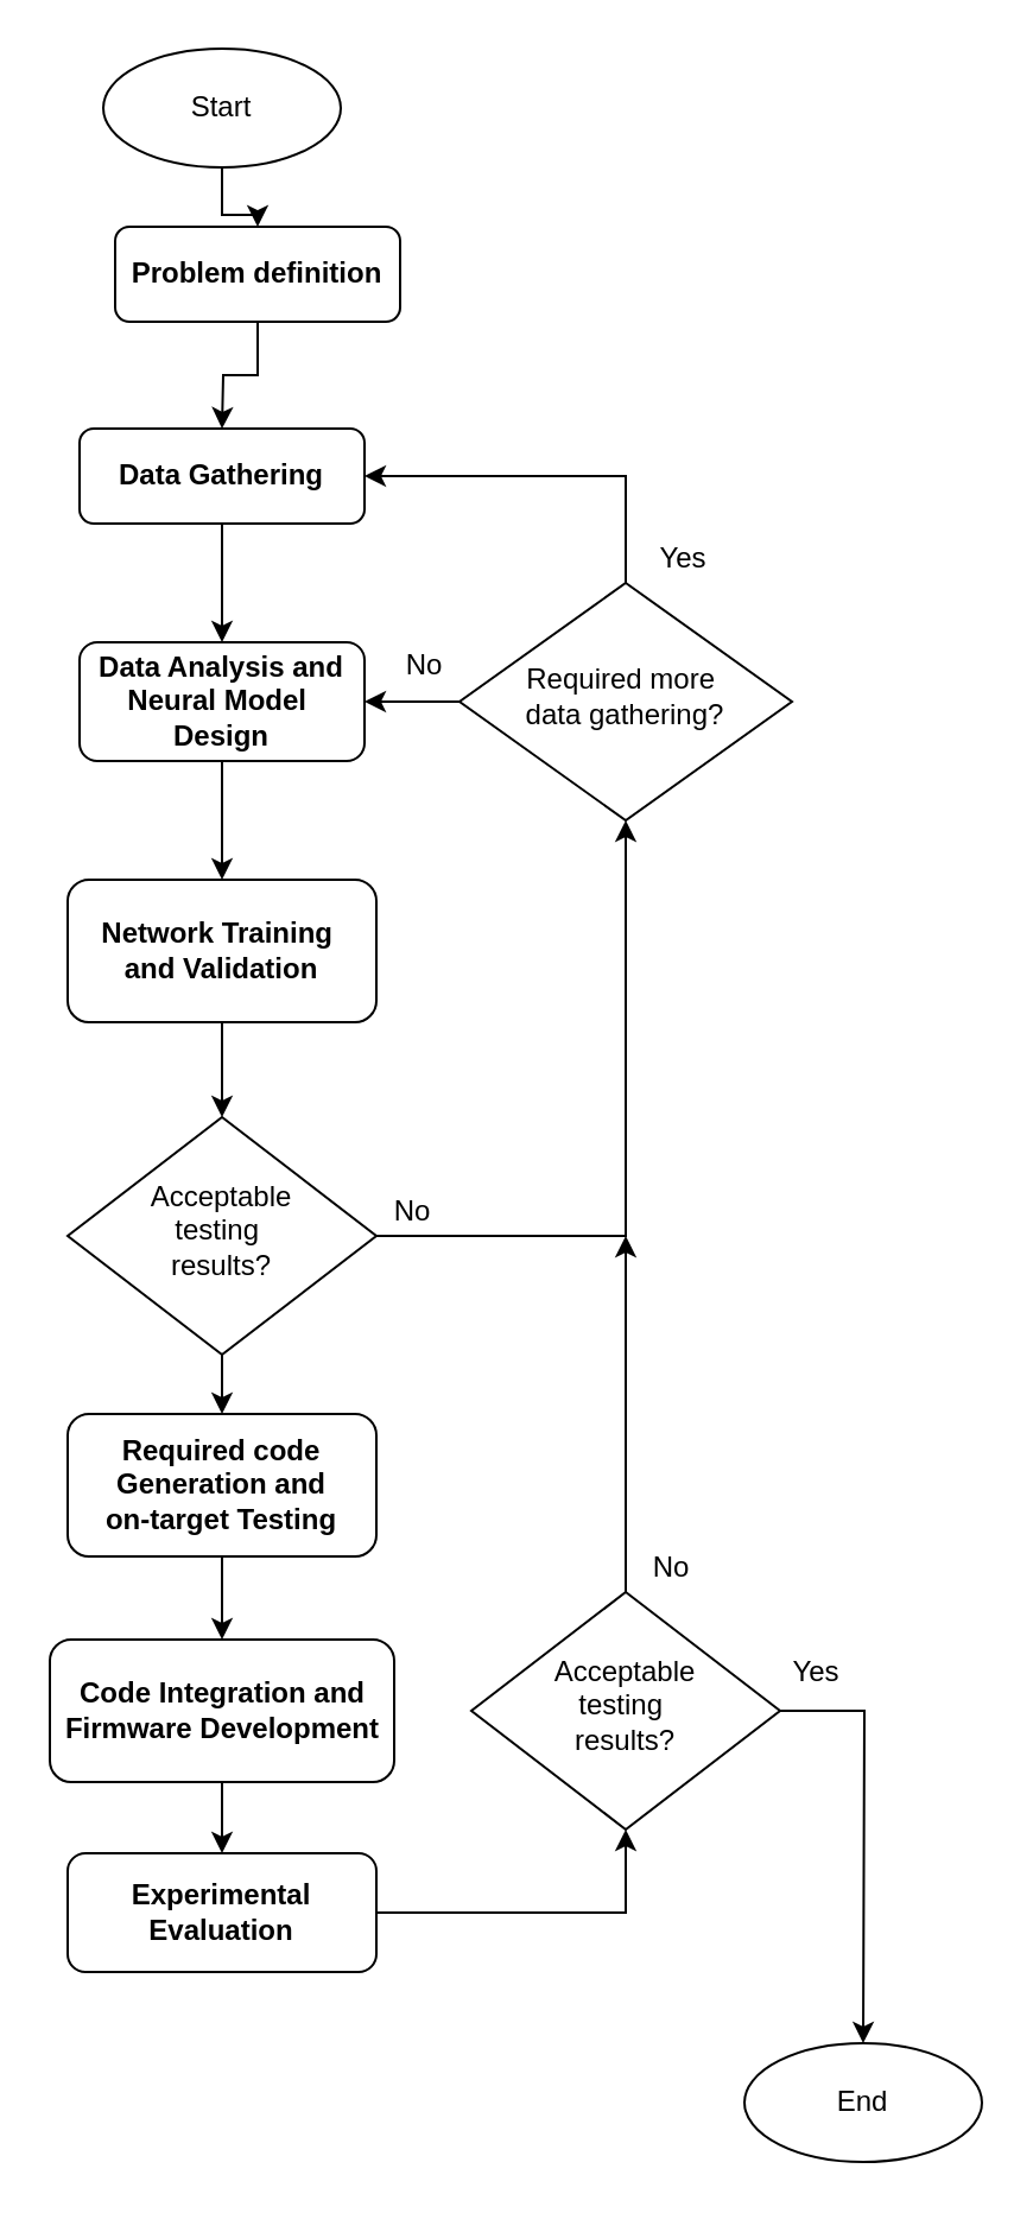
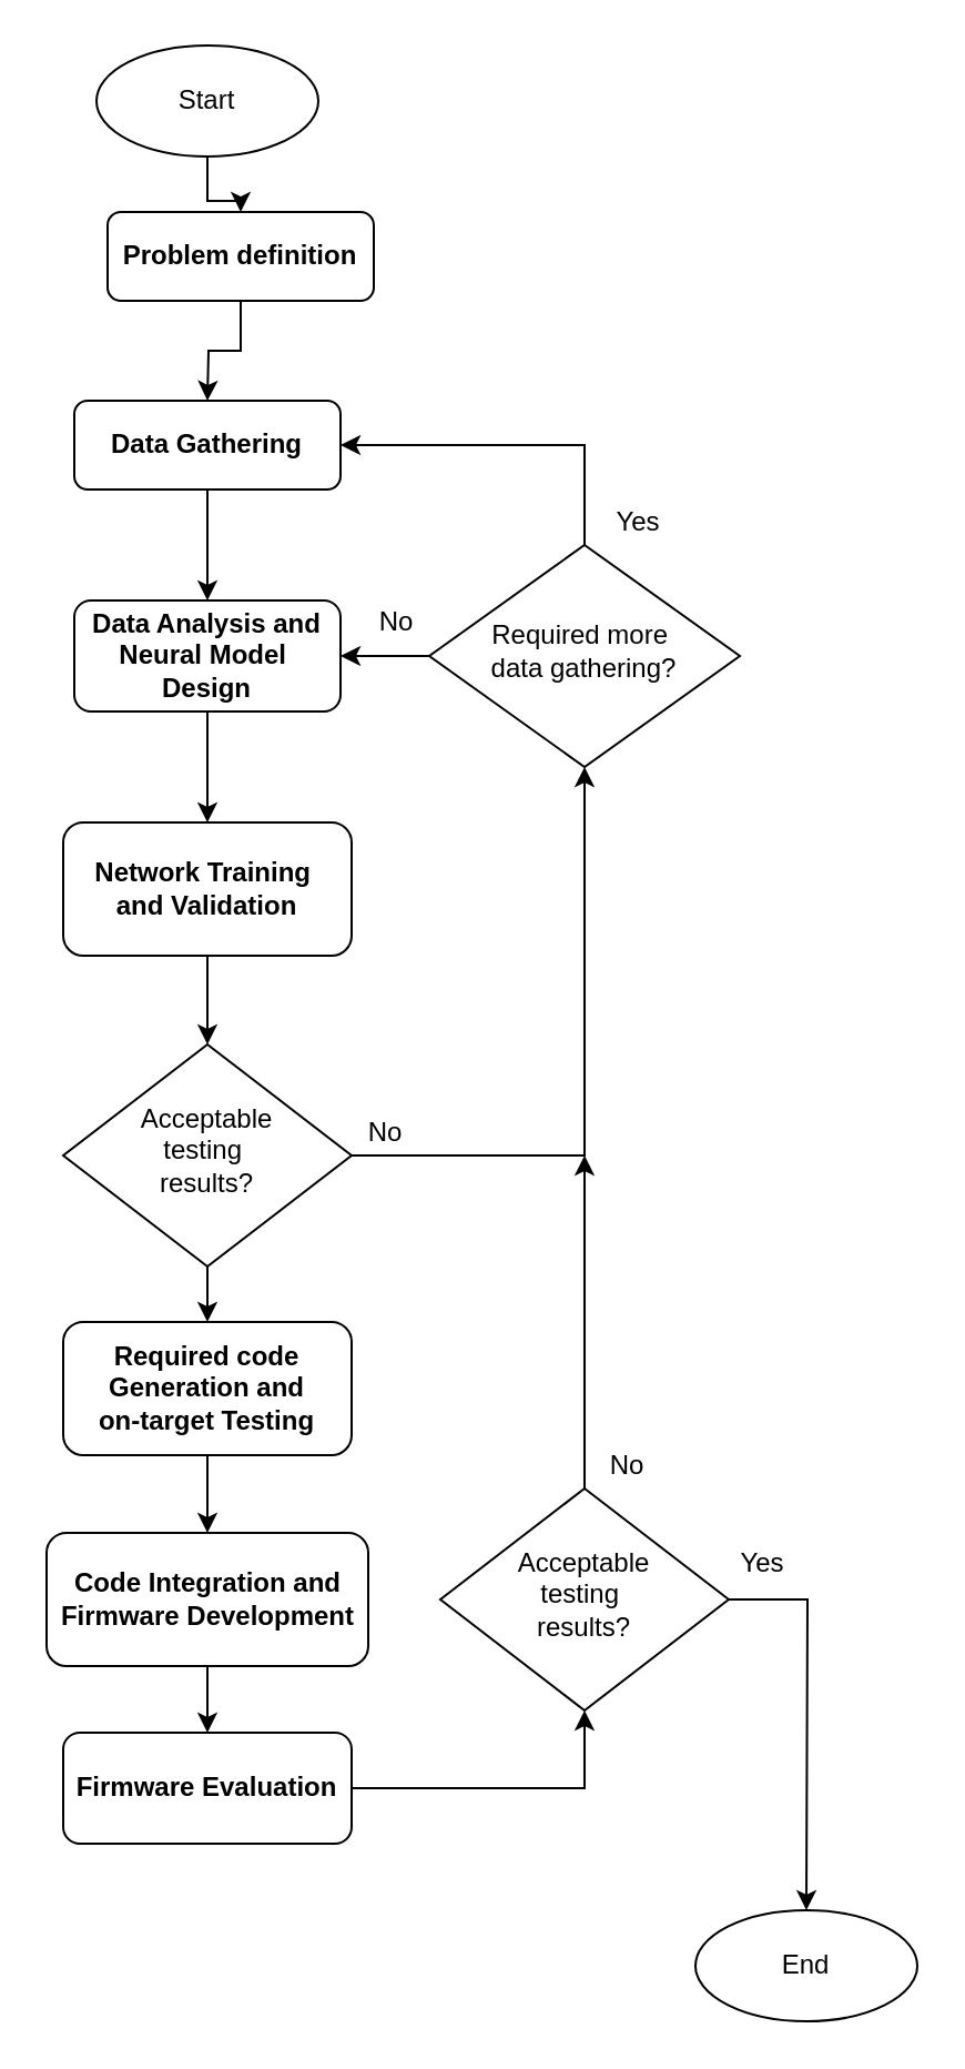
- <mxCell id="24" value="&lt;b&gt;Experimental Evaluation&lt;/b&gt;" style="rounded=1;whiteSpace=wrap;html=1;fontSize=12;glass=0;strokeWidth=1;shadow=0;" parent="1" vertex="1"><mxGeometry x="28" y="780" width="130" height="50" as="geometry" /></mxCell>
+ <mxCell id="24" value="&lt;b&gt;Firmware Evaluation&lt;/b&gt;" style="rounded=1;whiteSpace=wrap;html=1;fontSize=12;glass=0;strokeWidth=1;shadow=0;" parent="1" vertex="1"><mxGeometry x="28" y="780" width="130" height="50" as="geometry" /></mxCell>
